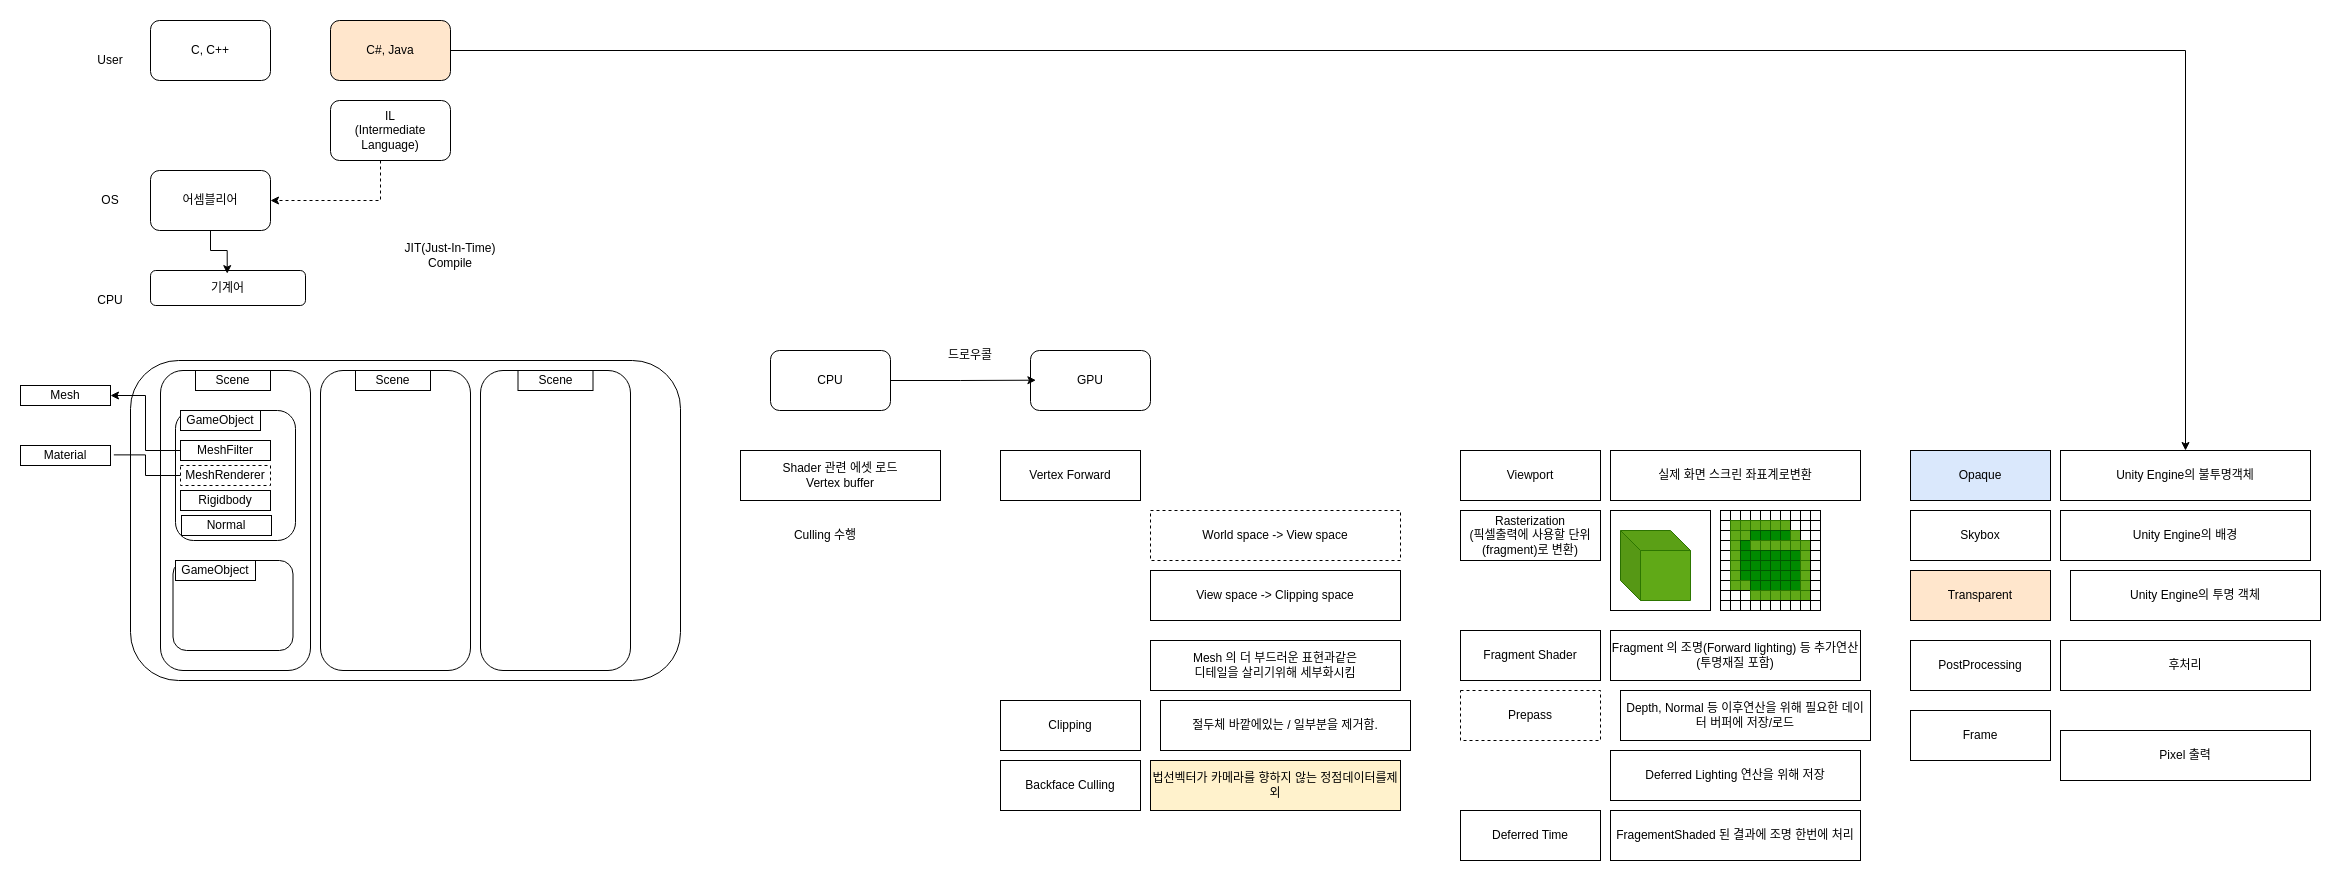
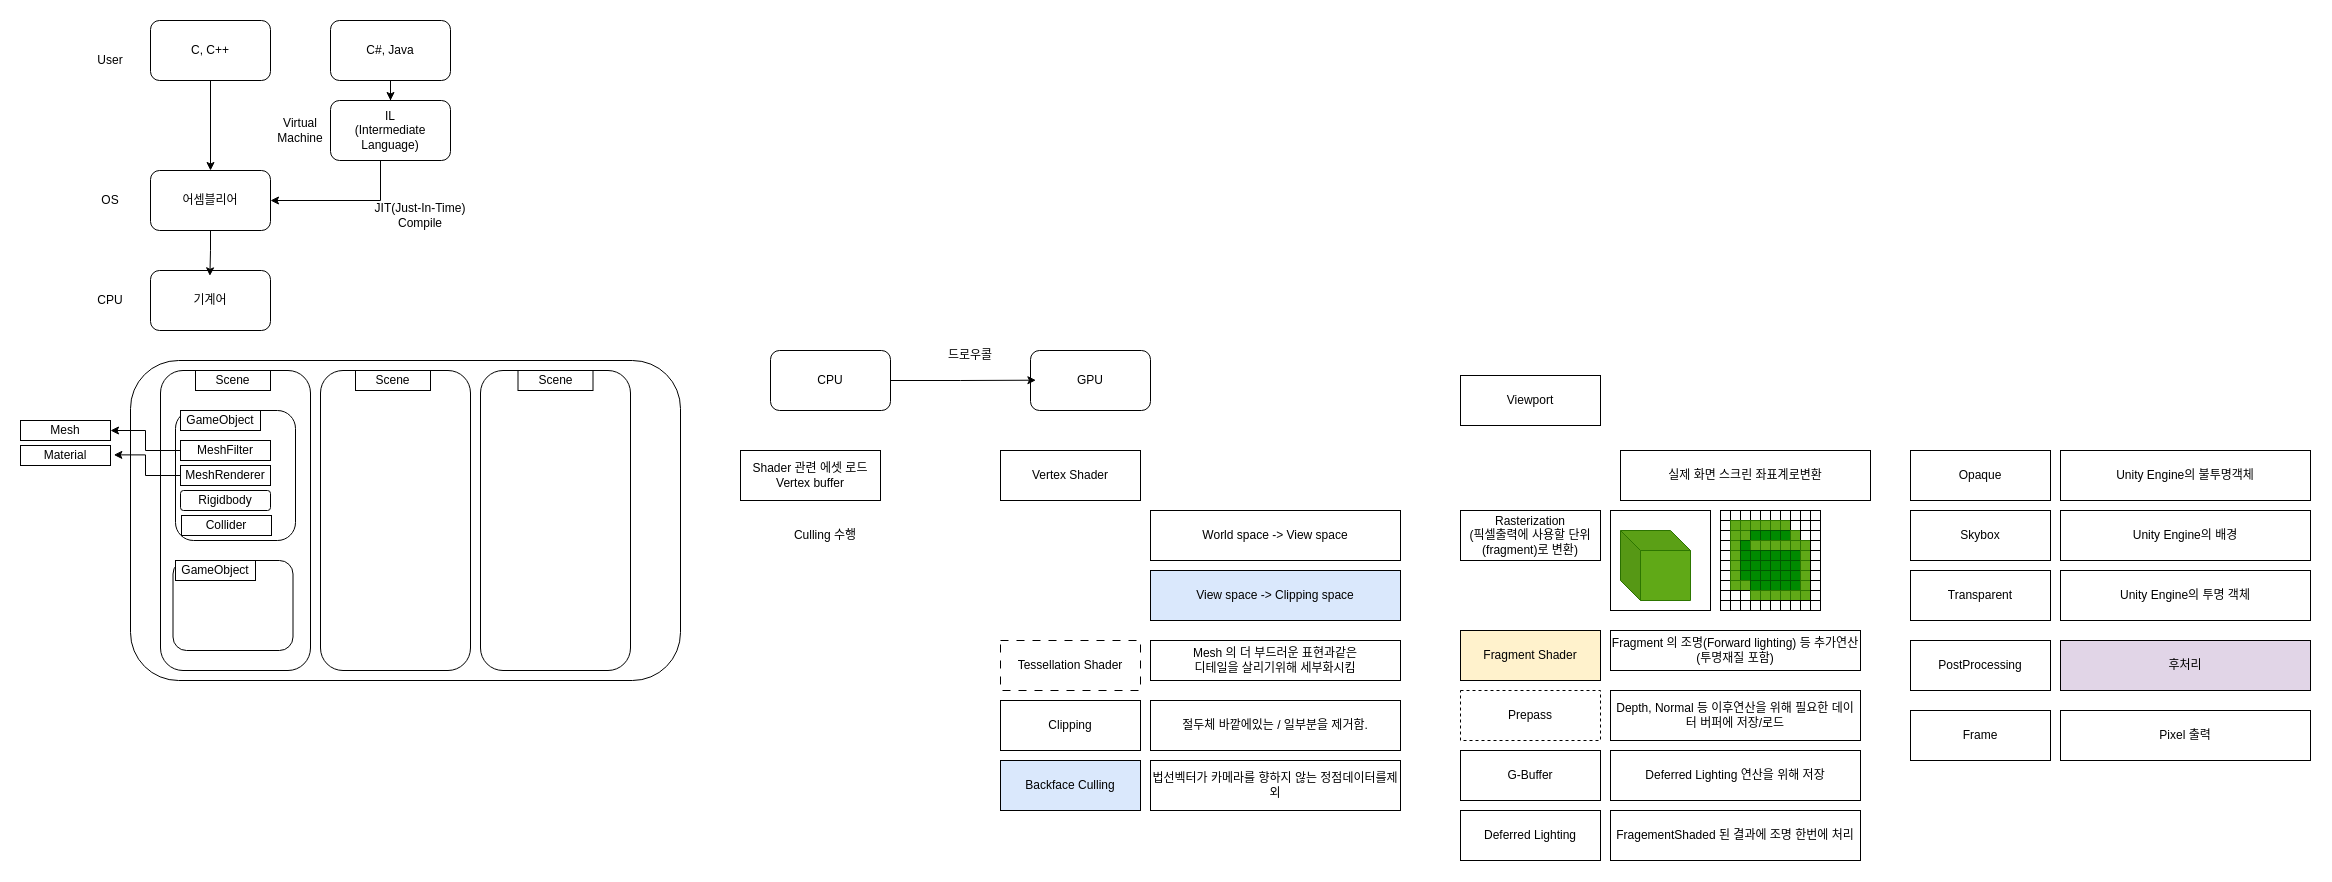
- <mxCell id="14" value="C#, Java" style="rounded=1;whiteSpace=wrap;html=1;fillColor=#ffe6cc;" vertex="1" parent="1"><mxGeometry x="330" y="20" width="120" height="60" as="geometry" /></mxCell>
+ <mxCell id="14" value="C#, Java" style="rounded=1;whiteSpace=wrap;html=1;" vertex="1" parent="1"><mxGeometry x="330" y="20" width="120" height="60" as="geometry" /></mxCell>
- <mxCell id="13" style="edgeStyle=orthogonalEdgeStyle;rounded=0;orthogonalLoop=1;jettySize=auto;html=1;" edge="1" parent="1" source="14" target="156"><mxGeometry relative="1" as="geometry" /></mxCell>
+ <mxCell id="13" style="edgeStyle=orthogonalEdgeStyle;rounded=0;orthogonalLoop=1;jettySize=auto;html=1;entryX=0.5;entryY=0;entryDx=0;entryDy=0;" edge="1" parent="1" source="14" target="11"><mxGeometry relative="1" as="geometry" /></mxCell>
+ <mxCell id="2" style="edgeStyle=orthogonalEdgeStyle;rounded=0;orthogonalLoop=1;jettySize=auto;html=1;" edge="1" parent="1" source="3" target="5"><mxGeometry relative="1" as="geometry" /></mxCell>
+ <mxCell id="15" value="Virtual&lt;div&gt;Machine&lt;/div&gt;" style="text;html=1;align=center;verticalAlign=middle;whiteSpace=wrap;rounded=0;" vertex="1" parent="1"><mxGeometry x="270" y="115" width="60" height="30" as="geometry" /></mxCell>
- <mxCell id="10" style="edgeStyle=orthogonalEdgeStyle;rounded=0;orthogonalLoop=1;jettySize=auto;html=1;entryX=1;entryY=0.5;entryDx=0;entryDy=0;dashed=1;" edge="1" parent="1" source="11" target="5"><mxGeometry relative="1" as="geometry"><Array as="points"><mxPoint x="380" y="200" /></Array></mxGeometry></mxCell>
+ <mxCell id="10" style="edgeStyle=orthogonalEdgeStyle;rounded=0;orthogonalLoop=1;jettySize=auto;html=1;entryX=1;entryY=0.5;entryDx=0;entryDy=0;" edge="1" parent="1" source="11" target="5"><mxGeometry relative="1" as="geometry"><Array as="points"><mxPoint x="380" y="200" /></Array></mxGeometry></mxCell>
- <mxCell id="12" value="JIT(Just-In-Time)&lt;div&gt;Compile&lt;/div&gt;" style="text;html=1;align=center;verticalAlign=middle;whiteSpace=wrap;rounded=0;" vertex="1" parent="1"><mxGeometry x="390" y="240" width="120" height="30" as="geometry" /></mxCell>
+ <mxCell id="12" value="JIT(Just-In-Time)&lt;div&gt;Compile&lt;/div&gt;" style="text;html=1;align=center;verticalAlign=middle;whiteSpace=wrap;rounded=0;" vertex="1" parent="1"><mxGeometry x="360" y="200" width="120" height="30" as="geometry" /></mxCell>
- <mxCell id="4" value="기계어" style="rounded=1;whiteSpace=wrap;html=1;" vertex="1" parent="1"><mxGeometry x="150" y="270" width="155" height="35" as="geometry" /></mxCell>
+ <mxCell id="4" value="기계어" style="rounded=1;whiteSpace=wrap;html=1;" vertex="1" parent="1"><mxGeometry x="150" y="270" width="120" height="60" as="geometry" /></mxCell>
- <mxCell id="165" value="Mesh" style="rounded=0;whiteSpace=wrap;html=1;" vertex="1" parent="1"><mxGeometry x="20" y="385" width="90" height="20" as="geometry" /></mxCell>
+ <mxCell id="165" value="Mesh" style="rounded=0;whiteSpace=wrap;html=1;" vertex="1" parent="1"><mxGeometry x="20" y="420" width="90" height="20" as="geometry" /></mxCell>
- <mxCell id="170" style="edgeStyle=orthogonalEdgeStyle;rounded=0;orthogonalLoop=1;jettySize=auto;html=1;entryX=1.037;entryY=0.469;entryDx=0;entryDy=0;entryPerimeter=0;endArrow=none;" edge="1" parent="1" source="169" target="166"><mxGeometry relative="1" as="geometry" /></mxCell>
+ <mxCell id="170" style="edgeStyle=orthogonalEdgeStyle;rounded=0;orthogonalLoop=1;jettySize=auto;html=1;entryX=1.037;entryY=0.469;entryDx=0;entryDy=0;entryPerimeter=0;" edge="1" parent="1" source="169" target="166"><mxGeometry relative="1" as="geometry" /></mxCell>
- <mxCell id="169" value="MeshRenderer" style="rounded=0;whiteSpace=wrap;html=1;dashed=1;" vertex="1" parent="1"><mxGeometry x="180" y="465" width="90" height="20" as="geometry" /></mxCell>
+ <mxCell id="169" value="MeshRenderer" style="rounded=0;whiteSpace=wrap;html=1;" vertex="1" parent="1"><mxGeometry x="180" y="465" width="90" height="20" as="geometry" /></mxCell>
- <mxCell id="29" value="&lt;div&gt;Shader 관련 에셋 로드&lt;/div&gt;Vertex buffer" style="rounded=0;whiteSpace=wrap;html=1;" vertex="1" parent="1"><mxGeometry x="740" y="450" width="200" height="50" as="geometry" /></mxCell>
+ <mxCell id="29" value="&lt;div&gt;Shader 관련 에셋 로드&lt;/div&gt;Vertex buffer" style="rounded=0;whiteSpace=wrap;html=1;" vertex="1" parent="1"><mxGeometry x="740" y="450" width="140" height="50" as="geometry" /></mxCell>
- <mxCell id="32" value="Vertex Forward" style="rounded=0;whiteSpace=wrap;html=1;" vertex="1" parent="1"><mxGeometry x="1000" y="450" width="140" height="50" as="geometry" /></mxCell>
+ <mxCell id="32" value="Vertex Shader" style="rounded=0;whiteSpace=wrap;html=1;" vertex="1" parent="1"><mxGeometry x="1000" y="450" width="140" height="50" as="geometry" /></mxCell>
- <mxCell id="42" value="Viewport" style="rounded=0;whiteSpace=wrap;html=1;" vertex="1" parent="1"><mxGeometry x="1460" y="450" width="140" height="50" as="geometry" /></mxCell>
+ <mxCell id="42" value="Viewport" style="rounded=0;whiteSpace=wrap;html=1;" vertex="1" parent="1"><mxGeometry x="1460" y="375" width="140" height="50" as="geometry" /></mxCell>
- <mxCell id="43" value="실제 화면 스크린 좌표계로변환" style="rounded=0;whiteSpace=wrap;html=1;" vertex="1" parent="1"><mxGeometry x="1610" y="450" width="250" height="50" as="geometry" /></mxCell>
+ <mxCell id="43" value="실제 화면 스크린 좌표계로변환" style="rounded=0;whiteSpace=wrap;html=1;" vertex="1" parent="1"><mxGeometry x="1620" y="450" width="250" height="50" as="geometry" /></mxCell>
- <mxCell id="155" value="Opaque" style="rounded=0;whiteSpace=wrap;html=1;fillColor=#dae8fc;" vertex="1" parent="1"><mxGeometry x="1910" y="450" width="140" height="50" as="geometry" /></mxCell>
+ <mxCell id="155" value="Opaque" style="rounded=0;whiteSpace=wrap;html=1;" vertex="1" parent="1"><mxGeometry x="1910" y="450" width="140" height="50" as="geometry" /></mxCell>
- <mxCell id="171" value="Rigidbody" style="rounded=0;whiteSpace=wrap;html=1;" vertex="1" parent="1"><mxGeometry x="180" y="490" width="90" height="20" as="geometry" /></mxCell>
+ <mxCell id="171" value="Rigidbody" style="whiteSpace=wrap;html=1;rounded=1;" vertex="1" parent="1"><mxGeometry x="180" y="490" width="90" height="20" as="geometry" /></mxCell>
- <mxCell id="172" value="Normal" style="rounded=0;whiteSpace=wrap;html=1;" vertex="1" parent="1"><mxGeometry x="181" y="515" width="90" height="20" as="geometry" /></mxCell>
+ <mxCell id="172" value="Collider" style="rounded=0;whiteSpace=wrap;html=1;" vertex="1" parent="1"><mxGeometry x="181" y="515" width="90" height="20" as="geometry" /></mxCell>
- <mxCell id="34" value="World space -&amp;gt; View space" style="rounded=0;whiteSpace=wrap;html=1;dashed=1;" vertex="1" parent="1"><mxGeometry x="1150" y="510" width="250" height="50" as="geometry" /></mxCell>
+ <mxCell id="34" value="World space -&amp;gt; View space" style="rounded=0;whiteSpace=wrap;html=1;" vertex="1" parent="1"><mxGeometry x="1150" y="510" width="250" height="50" as="geometry" /></mxCell>
- <mxCell id="35" value="View space -&amp;gt; Clipping space" style="rounded=0;whiteSpace=wrap;html=1;" vertex="1" parent="1"><mxGeometry x="1150" y="570" width="250" height="50" as="geometry" /></mxCell>
+ <mxCell id="35" value="View space -&amp;gt; Clipping space" style="rounded=0;whiteSpace=wrap;html=1;fillColor=#dae8fc;" vertex="1" parent="1"><mxGeometry x="1150" y="570" width="250" height="50" as="geometry" /></mxCell>
- <mxCell id="159" value="Transparent" style="rounded=0;whiteSpace=wrap;html=1;fillColor=#ffe6cc;" vertex="1" parent="1"><mxGeometry x="1910" y="570" width="140" height="50" as="geometry" /></mxCell>
+ <mxCell id="159" value="Transparent" style="rounded=0;whiteSpace=wrap;html=1;" vertex="1" parent="1"><mxGeometry x="1910" y="570" width="140" height="50" as="geometry" /></mxCell>
- <mxCell id="160" value="Unity Engine의 투명 객체" style="rounded=0;whiteSpace=wrap;html=1;" vertex="1" parent="1"><mxGeometry x="2070" y="570" width="250" height="50" as="geometry" /></mxCell>
+ <mxCell id="160" value="Unity Engine의 투명 객체" style="rounded=0;whiteSpace=wrap;html=1;" vertex="1" parent="1"><mxGeometry x="2060" y="570" width="250" height="50" as="geometry" /></mxCell>
- <mxCell id="147" value="Fragment Shader" style="rounded=0;whiteSpace=wrap;html=1;" vertex="1" parent="1"><mxGeometry x="1460" y="630" width="140" height="50" as="geometry" /></mxCell>
+ <mxCell id="147" value="Fragment Shader" style="rounded=0;whiteSpace=wrap;html=1;fillColor=#fff2cc;" vertex="1" parent="1"><mxGeometry x="1460" y="630" width="140" height="50" as="geometry" /></mxCell>
- <mxCell id="148" value="Fragment 의 조명(Forward lighting) 등 추가연산(투명재질 포함)" style="rounded=0;whiteSpace=wrap;html=1;" vertex="1" parent="1"><mxGeometry x="1610" y="630" width="250" height="50" as="geometry" /></mxCell>
+ <mxCell id="148" value="Fragment 의 조명(Forward lighting) 등 추가연산(투명재질 포함)" style="rounded=0;whiteSpace=wrap;html=1;" vertex="1" parent="1"><mxGeometry x="1610" y="630" width="250" height="40" as="geometry" /></mxCell>
+ <mxCell id="36" value="Tessellation Shader" style="rounded=0;whiteSpace=wrap;html=1;dashed=1;dashPattern=8 8;" vertex="1" parent="1"><mxGeometry x="1000" y="640" width="140" height="50" as="geometry" /></mxCell>
- <mxCell id="37" value="Mesh 의 더 부드러운 표현과같은&lt;div&gt;디테일을 살리기위해 세부화시킴&lt;/div&gt;" style="rounded=0;whiteSpace=wrap;html=1;" vertex="1" parent="1"><mxGeometry x="1150" y="640" width="250" height="50" as="geometry" /></mxCell>
+ <mxCell id="37" value="Mesh 의 더 부드러운 표현과같은&lt;div&gt;디테일을 살리기위해 세부화시킴&lt;/div&gt;" style="rounded=0;whiteSpace=wrap;html=1;" vertex="1" parent="1"><mxGeometry x="1150" y="640" width="250" height="40" as="geometry" /></mxCell>
- <mxCell id="162" value="후처리" style="rounded=0;whiteSpace=wrap;html=1;" vertex="1" parent="1"><mxGeometry x="2060" y="640" width="250" height="50" as="geometry" /></mxCell>
+ <mxCell id="162" value="후처리" style="rounded=0;whiteSpace=wrap;html=1;fillColor=#e1d5e7;" vertex="1" parent="1"><mxGeometry x="2060" y="640" width="250" height="50" as="geometry" /></mxCell>
- <mxCell id="150" value="Depth, Normal 등 이후연산을 위해 필요한 데이터 버퍼에 저장/로드" style="rounded=0;whiteSpace=wrap;html=1;" vertex="1" parent="1"><mxGeometry x="1620" y="690" width="250" height="50" as="geometry" /></mxCell>
+ <mxCell id="150" value="Depth, Normal 등 이후연산을 위해 필요한 데이터 버퍼에 저장/로드" style="rounded=0;whiteSpace=wrap;html=1;" vertex="1" parent="1"><mxGeometry x="1610" y="690" width="250" height="50" as="geometry" /></mxCell>
- <mxCell id="39" value="절두체 바깥에있는 / 일부분을 제거함." style="rounded=0;whiteSpace=wrap;html=1;" vertex="1" parent="1"><mxGeometry x="1160" y="700" width="250" height="50" as="geometry" /></mxCell>
+ <mxCell id="39" value="절두체 바깥에있는 / 일부분을 제거함." style="rounded=0;whiteSpace=wrap;html=1;" vertex="1" parent="1"><mxGeometry x="1150" y="700" width="250" height="50" as="geometry" /></mxCell>
- <mxCell id="164" value="Pixel 출력" style="rounded=0;whiteSpace=wrap;html=1;" vertex="1" parent="1"><mxGeometry x="2060" y="730" width="250" height="50" as="geometry" /></mxCell>
+ <mxCell id="164" value="Pixel 출력" style="rounded=0;whiteSpace=wrap;html=1;" vertex="1" parent="1"><mxGeometry x="2060" y="710" width="250" height="50" as="geometry" /></mxCell>
+ <mxCell id="151" value="G-Buffer" style="rounded=0;whiteSpace=wrap;html=1;" vertex="1" parent="1"><mxGeometry x="1460" y="750" width="140" height="50" as="geometry" /></mxCell>
- <mxCell id="40" value="Backface Culling" style="rounded=0;whiteSpace=wrap;html=1;" vertex="1" parent="1"><mxGeometry x="1000" y="760" width="140" height="50" as="geometry" /></mxCell>
+ <mxCell id="40" value="Backface Culling" style="rounded=0;whiteSpace=wrap;html=1;fillColor=#dae8fc;" vertex="1" parent="1"><mxGeometry x="1000" y="760" width="140" height="50" as="geometry" /></mxCell>
- <mxCell id="41" value="법선벡터가 카메라를 향하지 않는 정점데이터를제외" style="rounded=0;whiteSpace=wrap;html=1;fillColor=#fff2cc;" vertex="1" parent="1"><mxGeometry x="1150" y="760" width="250" height="50" as="geometry" /></mxCell>
+ <mxCell id="41" value="법선벡터가 카메라를 향하지 않는 정점데이터를제외" style="rounded=0;whiteSpace=wrap;html=1;" vertex="1" parent="1"><mxGeometry x="1150" y="760" width="250" height="50" as="geometry" /></mxCell>
- <mxCell id="153" value="Deferred Time" style="rounded=0;whiteSpace=wrap;html=1;" vertex="1" parent="1"><mxGeometry x="1460" y="810" width="140" height="50" as="geometry" /></mxCell>
+ <mxCell id="153" value="Deferred Lighting" style="rounded=0;whiteSpace=wrap;html=1;" vertex="1" parent="1"><mxGeometry x="1460" y="810" width="140" height="50" as="geometry" /></mxCell>
